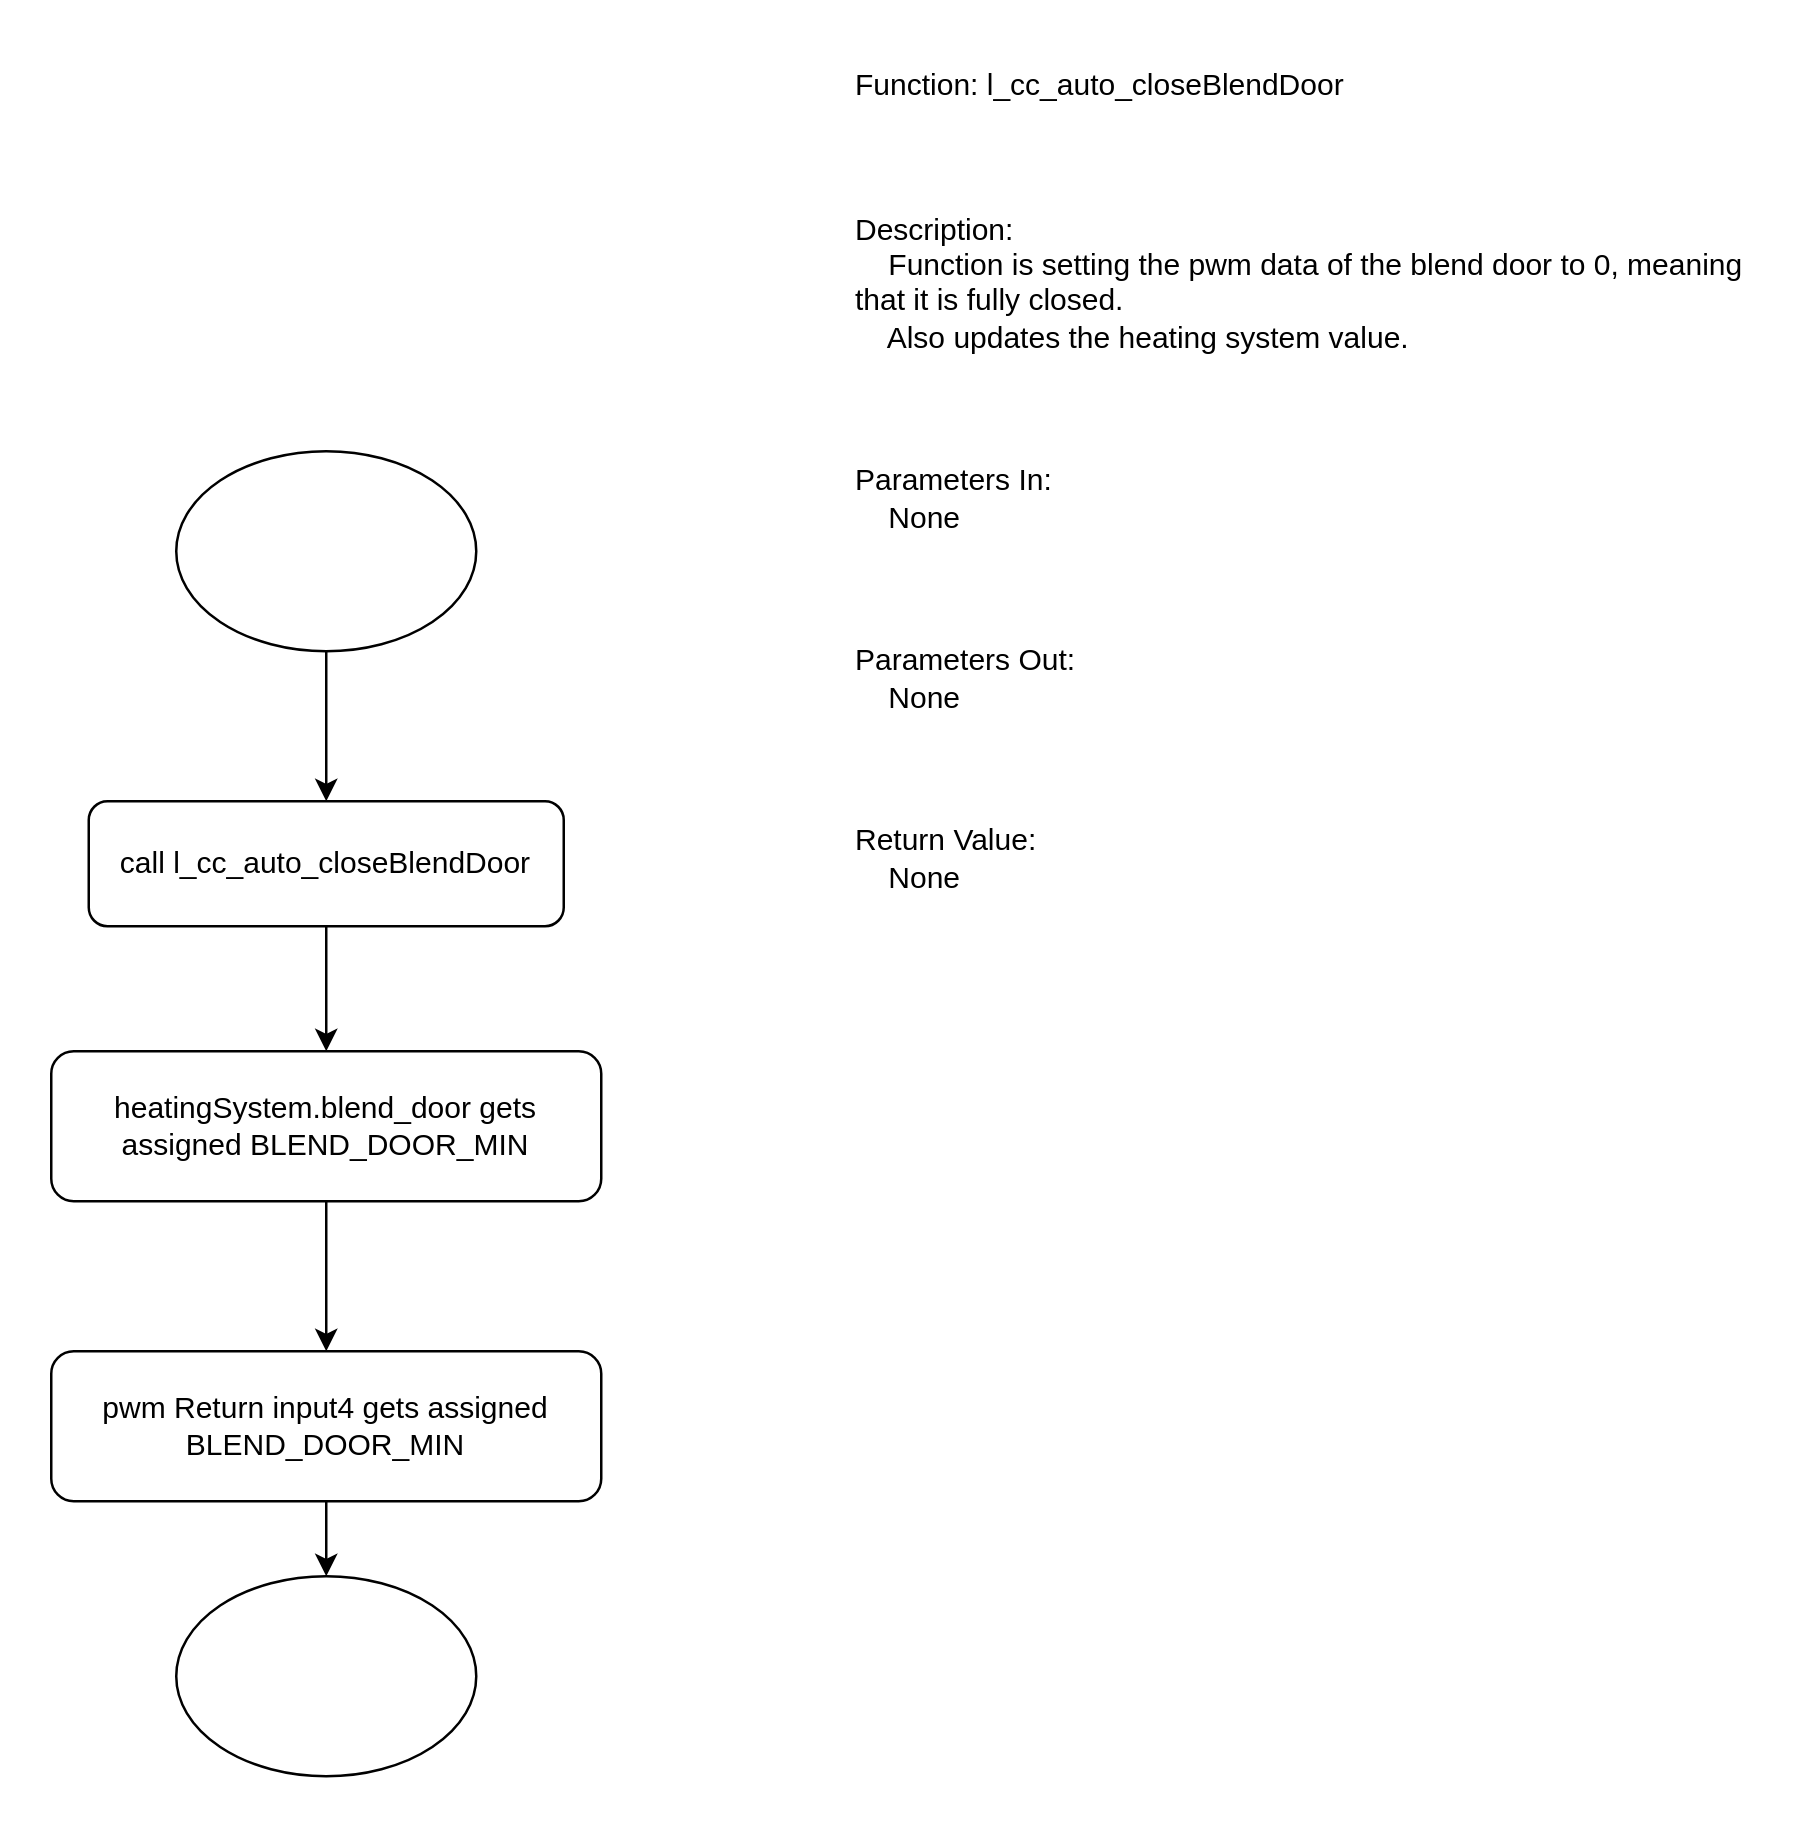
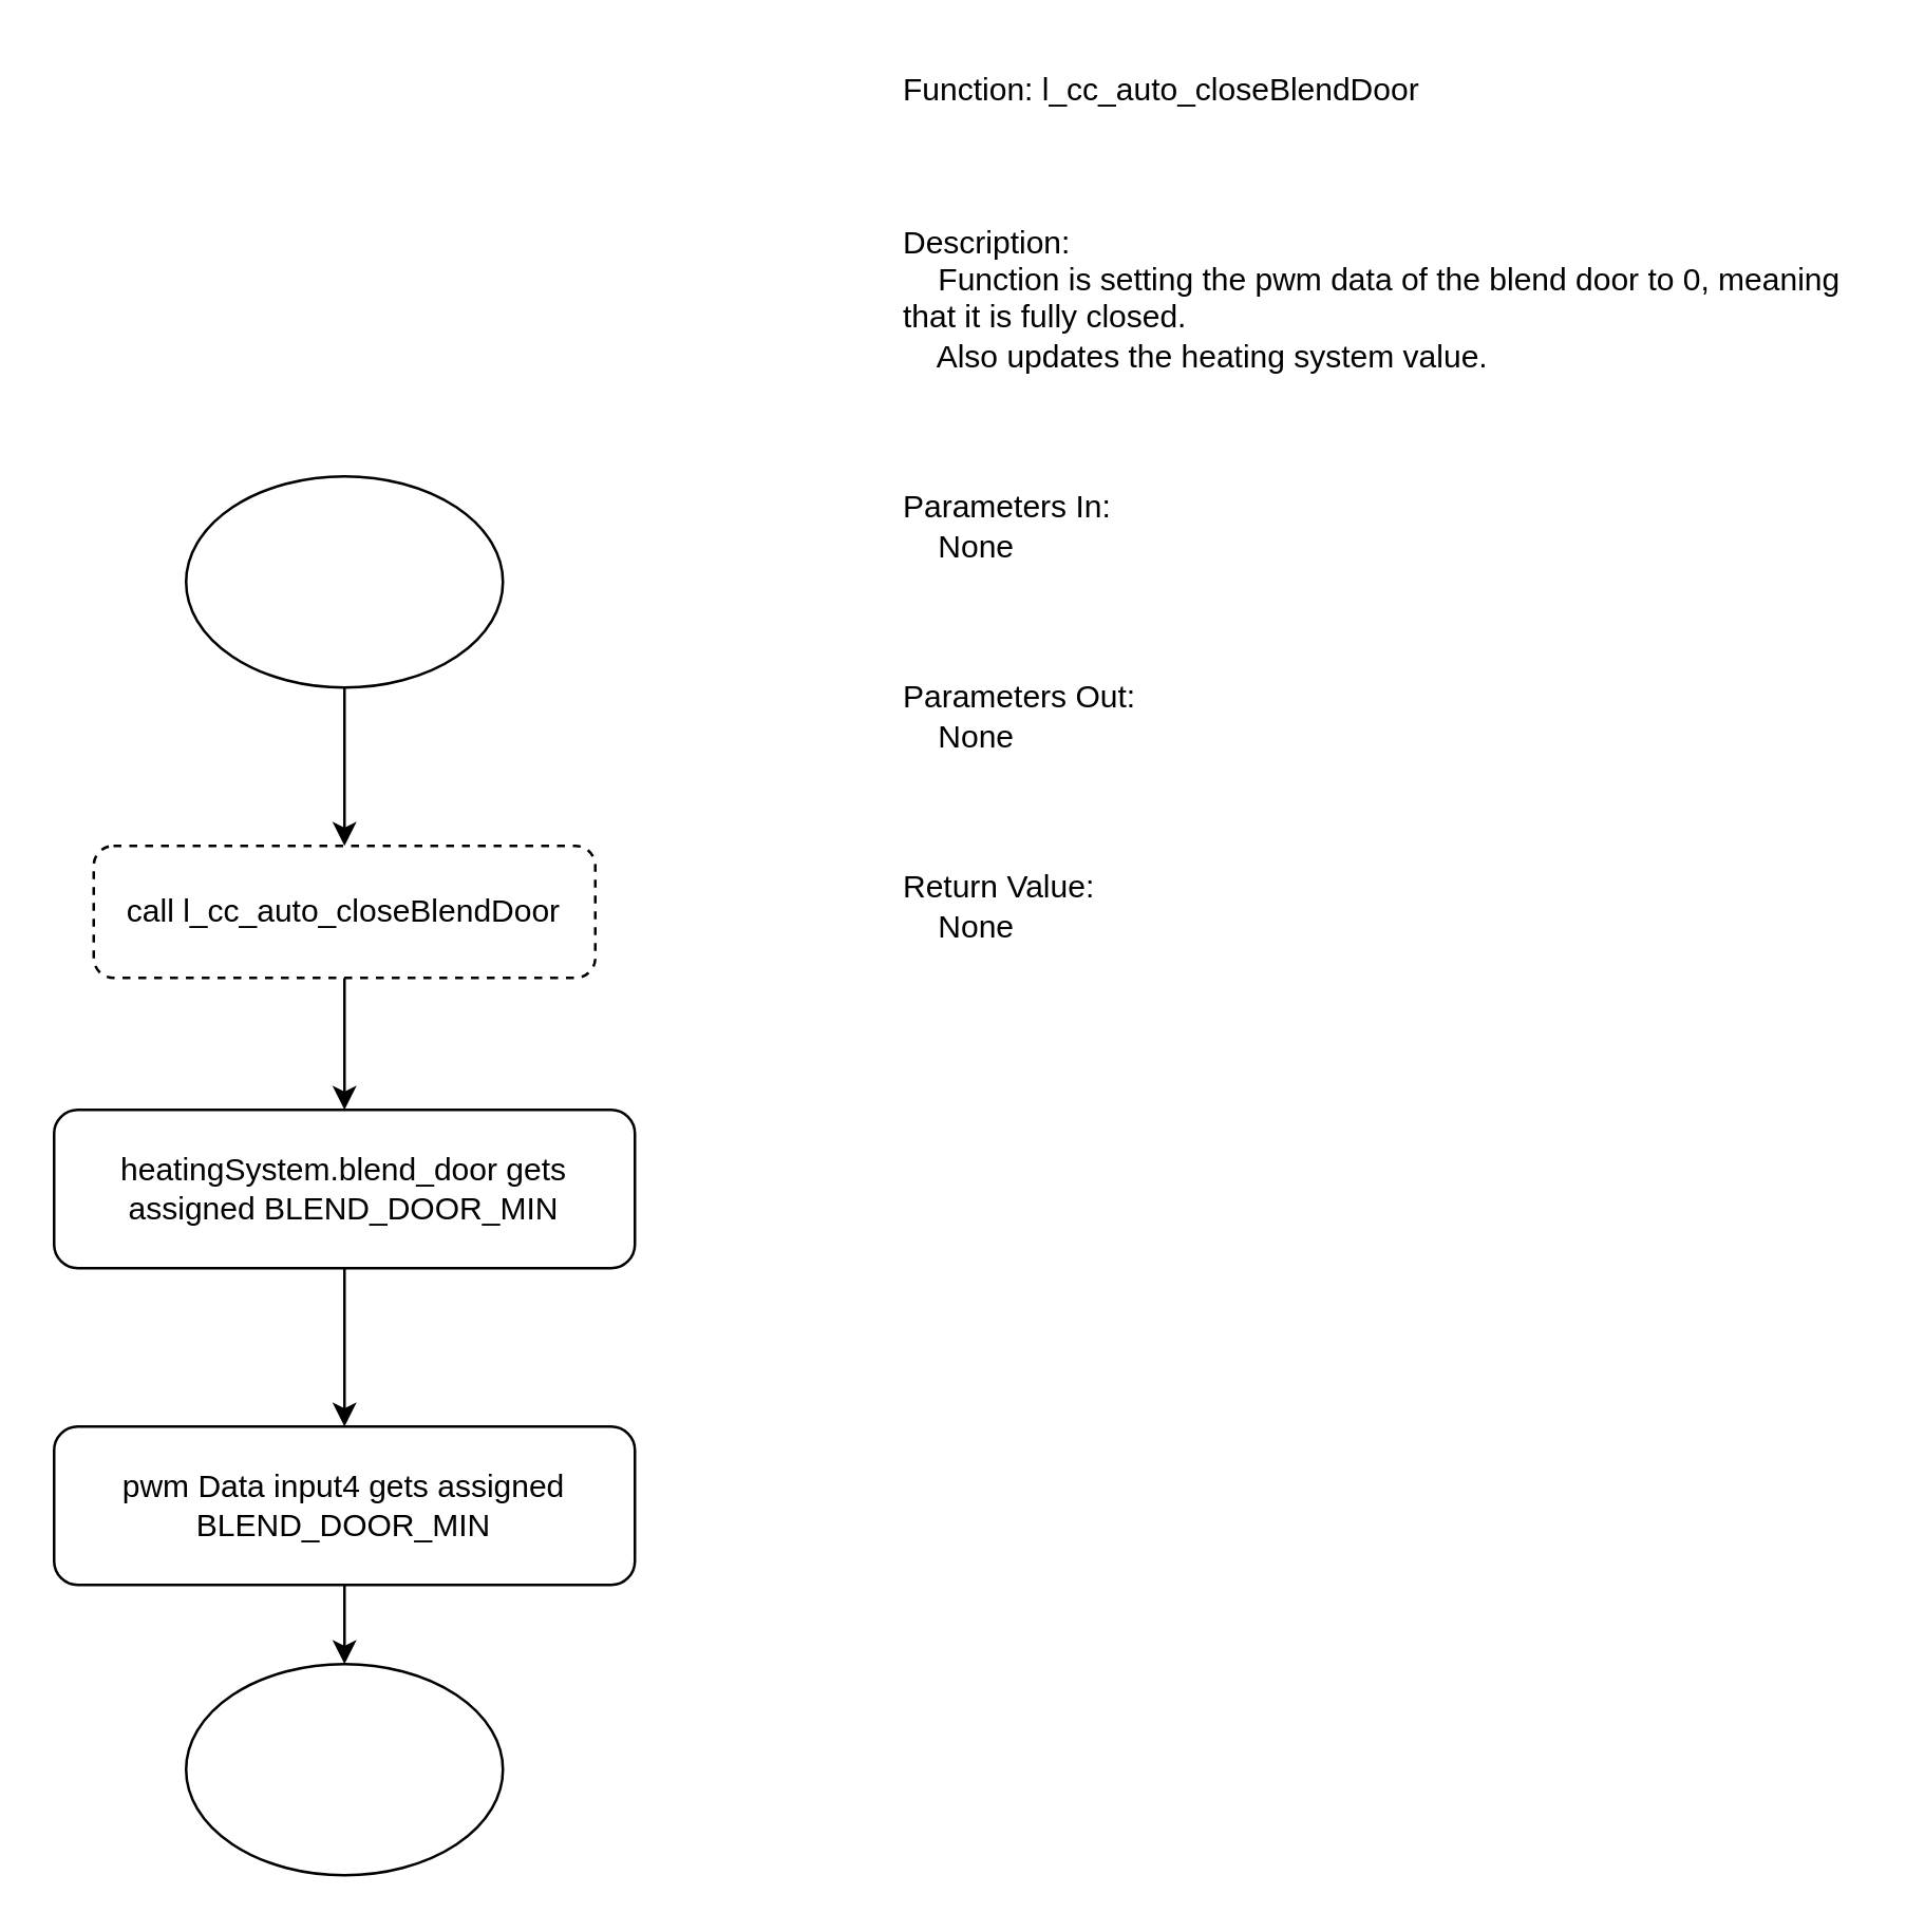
- <mxCell id="6" value="call&amp;nbsp;l_cc_auto_closeBlendDoor" style="rounded=1;whiteSpace=wrap;html=1;" vertex="1" parent="1"><mxGeometry x="35" y="320" width="190" height="50" as="geometry" /></mxCell>
+ <mxCell id="6" value="call&amp;nbsp;l_cc_auto_closeBlendDoor" style="rounded=1;whiteSpace=wrap;html=1;dashed=1;" vertex="1" parent="1"><mxGeometry x="35" y="320" width="190" height="50" as="geometry" /></mxCell>
- <mxCell id="10" value="pwm Return input4 gets assigned BLEND_DOOR_MIN" style="rounded=1;whiteSpace=wrap;html=1;" vertex="1" parent="1"><mxGeometry x="20" y="540" width="220" height="60" as="geometry" /></mxCell>
+ <mxCell id="10" value="pwm Data input4 gets assigned BLEND_DOOR_MIN" style="rounded=1;whiteSpace=wrap;html=1;" vertex="1" parent="1"><mxGeometry x="20" y="540" width="220" height="60" as="geometry" /></mxCell>
